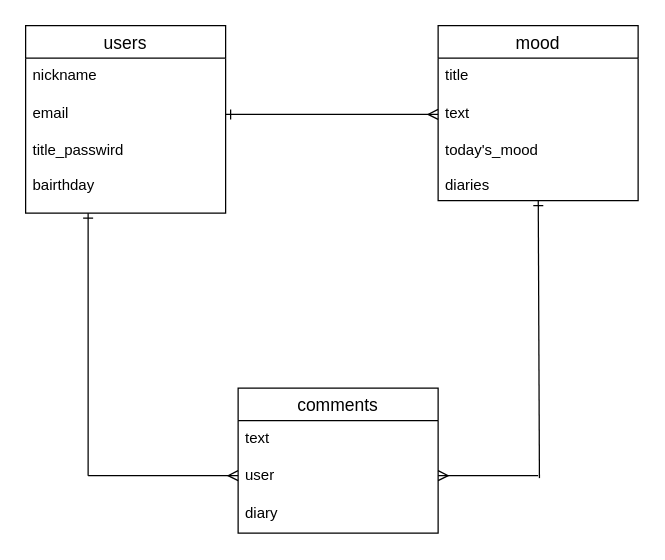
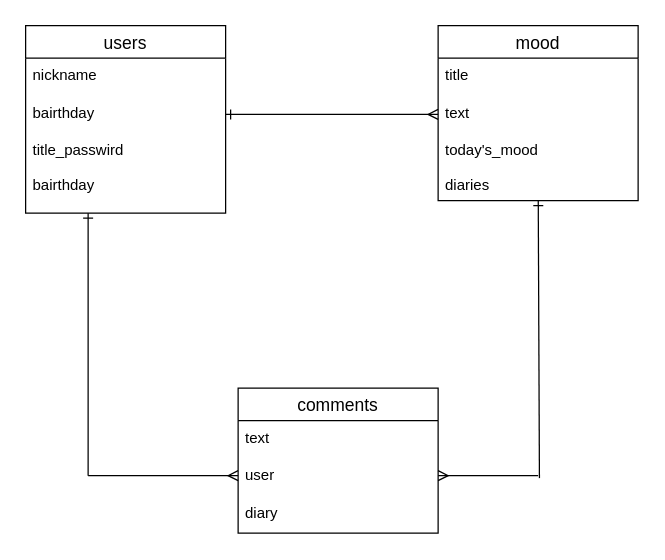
- <mxCell id="4" value="email" style="text;strokeColor=none;fillColor=none;spacingLeft=4;spacingRight=4;overflow=hidden;rotatable=0;points=[[0,0.5],[1,0.5]];portConstraint=eastwest;fontSize=12;" vertex="1" parent="2"><mxGeometry y="56" width="160" height="30" as="geometry" /></mxCell>
+ <mxCell id="4" value="bairthday" style="text;strokeColor=none;fillColor=none;spacingLeft=4;spacingRight=4;overflow=hidden;rotatable=0;points=[[0,0.5],[1,0.5]];portConstraint=eastwest;fontSize=12;" vertex="1" parent="2"><mxGeometry y="56" width="160" height="30" as="geometry" /></mxCell>
